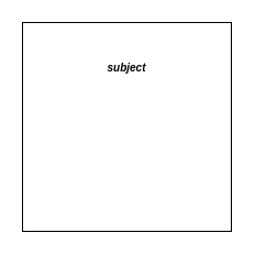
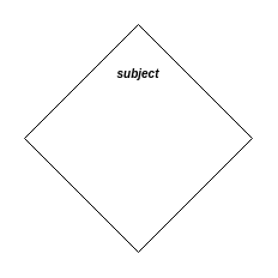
- <mxCell id="2" value="&lt;h1 style=&quot;&quot;&gt;&lt;font size=&quot;1&quot; style=&quot;&quot;&gt;&lt;i style=&quot;font-size: 10px;&quot;&gt;subject&lt;/i&gt;&lt;/font&gt;&lt;/h1&gt;&lt;div style=&quot;text-align: left;&quot;&gt;&lt;font size=&quot;1&quot; style=&quot;&quot;&gt;&lt;i style=&quot;font-size: 10px;&quot;&gt;&lt;br&gt;&lt;/i&gt;&lt;/font&gt;&lt;/div&gt;" style="whiteSpace=wrap;html=1;aspect=fixed;verticalAlign=top;align=center;" vertex="1" parent="1"><mxGeometry x="20" y="20" width="190" height="190" as="geometry" /></mxCell>
+ <mxCell id="2" value="&lt;h1 style=&quot;&quot;&gt;&lt;font size=&quot;1&quot; style=&quot;&quot;&gt;&lt;i style=&quot;font-size: 10px;&quot;&gt;subject&lt;/i&gt;&lt;/font&gt;&lt;/h1&gt;&lt;div style=&quot;text-align: left;&quot;&gt;&lt;font size=&quot;1&quot; style=&quot;&quot;&gt;&lt;i style=&quot;font-size: 10px;&quot;&gt;&lt;br&gt;&lt;/i&gt;&lt;/font&gt;&lt;/div&gt;" style="rhombus;whiteSpace=wrap;html=1;aspect=fixed;verticalAlign=top;align=center;" vertex="1" parent="1"><mxGeometry x="20" y="20" width="190" height="190" as="geometry" /></mxCell>
